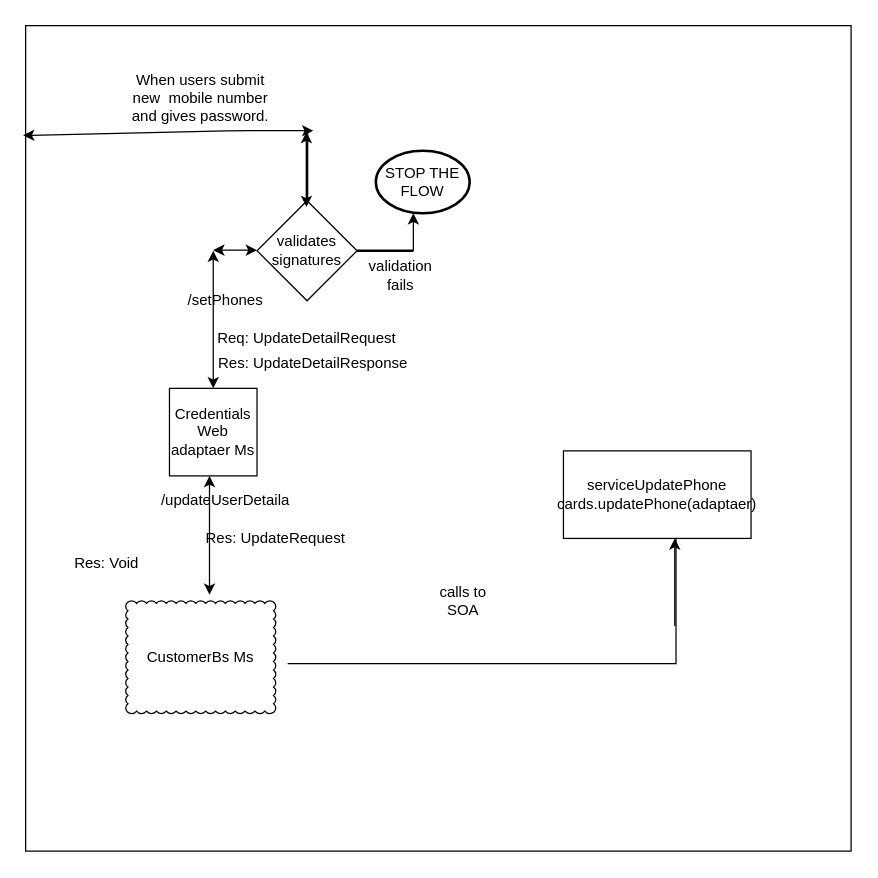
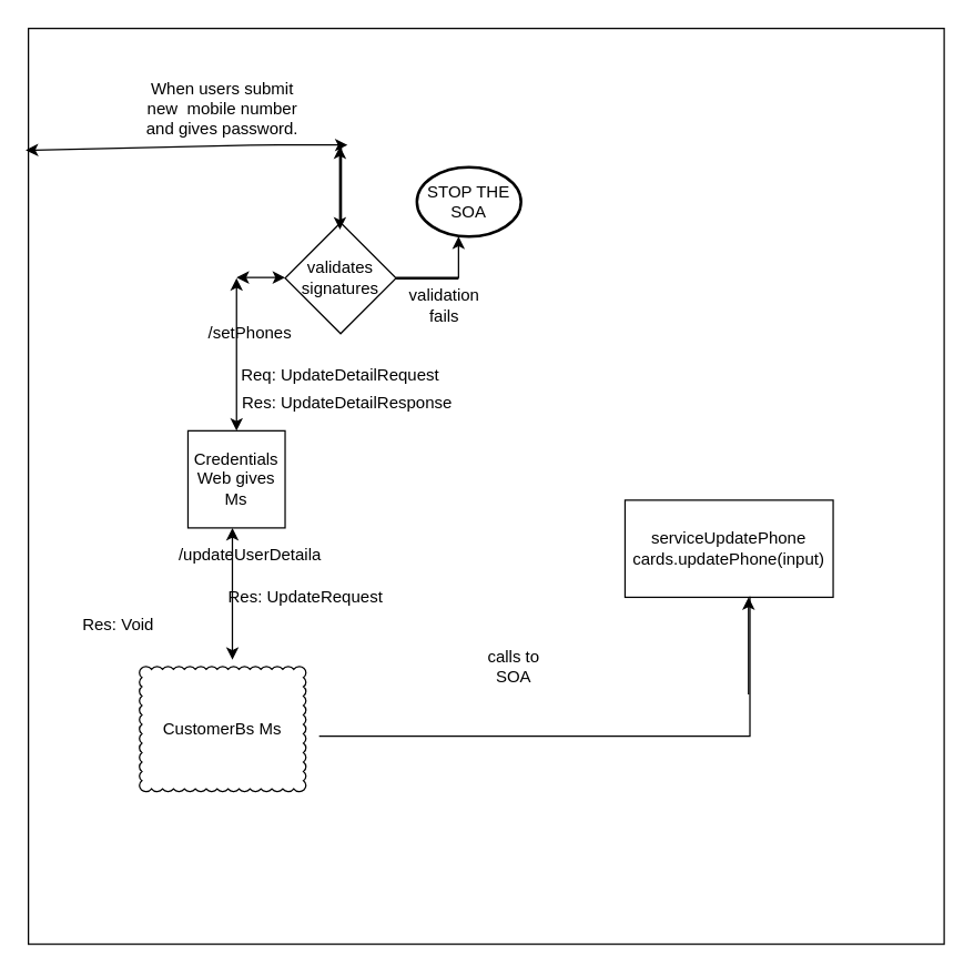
- <mxCell id="7" value="STOP THE FLOW" style="strokeWidth=2;html=1;shape=mxgraph.flowchart.start_1;whiteSpace=wrap;" parent="1" vertex="1"><mxGeometry x="300" y="120" width="75" height="50" as="geometry" /></mxCell>
+ <mxCell id="7" value="STOP THE SOA" style="strokeWidth=2;html=1;shape=mxgraph.flowchart.start_1;whiteSpace=wrap;" parent="1" vertex="1"><mxGeometry x="300" y="120" width="75" height="50" as="geometry" /></mxCell>
- <mxCell id="4" value="Credentials Web adaptaer Ms" style="whiteSpace=wrap;html=1;aspect=fixed;" parent="1" vertex="1"><mxGeometry x="135" y="310" width="70" height="70" as="geometry" /></mxCell>
+ <mxCell id="4" value="Credentials Web gives Ms" style="whiteSpace=wrap;html=1;aspect=fixed;" parent="1" vertex="1"><mxGeometry x="135" y="310" width="70" height="70" as="geometry" /></mxCell>
- <mxCell id="6" value="serviceUpdatePhone&lt;br&gt;cards.updatePhone(adaptaer)" style="rounded=0;whiteSpace=wrap;html=1;" parent="1" vertex="1"><mxGeometry x="450" y="360" width="150" height="70" as="geometry" /></mxCell>
+ <mxCell id="6" value="serviceUpdatePhone&lt;br&gt;cards.updatePhone(input)" style="rounded=0;whiteSpace=wrap;html=1;" parent="1" vertex="1"><mxGeometry x="450" y="360" width="150" height="70" as="geometry" /></mxCell>
